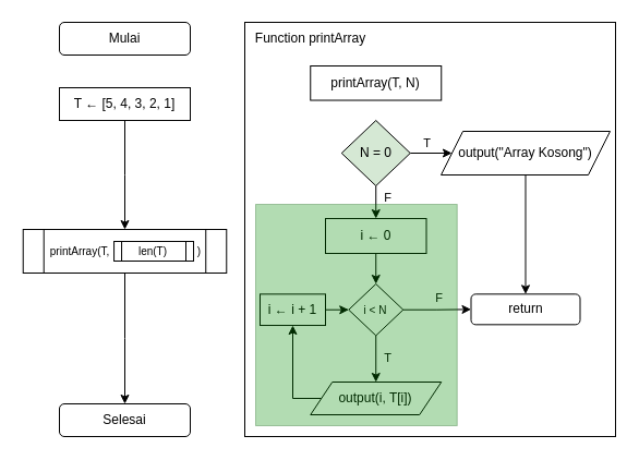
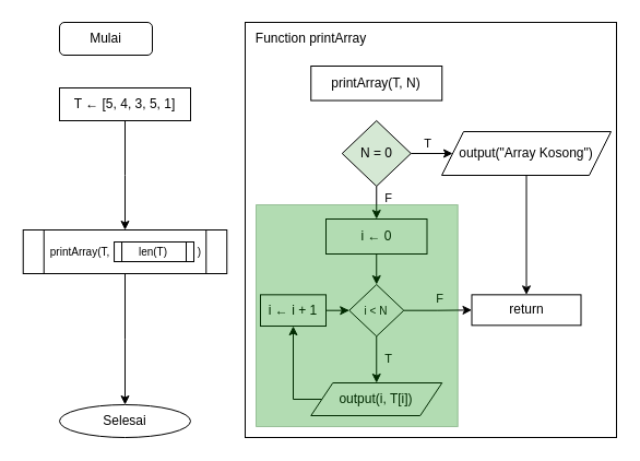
- <mxCell id="2" value="Mulai" style="rounded=1;whiteSpace=wrap;html=1;" parent="1" vertex="1"><mxGeometry x="54" y="20" width="120" height="30" as="geometry" /></mxCell>
+ <mxCell id="2" value="Mulai" style="rounded=1;whiteSpace=wrap;html=1;" parent="1" vertex="1"><mxGeometry x="54" y="20" width="85" height="30" as="geometry" /></mxCell>
- <mxCell id="5" value="T ←&amp;nbsp;[5, 4, 3, 2, 1]" style="rounded=0;whiteSpace=wrap;html=1;" vertex="1" parent="1"><mxGeometry x="54" y="80" width="120" height="30" as="geometry" /></mxCell>
+ <mxCell id="5" value="T ←&amp;nbsp;[5, 4, 3, 5, 1]" style="rounded=0;whiteSpace=wrap;html=1;" vertex="1" parent="1"><mxGeometry x="54" y="80" width="120" height="30" as="geometry" /></mxCell>
- <mxCell id="19" value="return" style="rounded=1;whiteSpace=wrap;html=1;" vertex="1" parent="6"><mxGeometry x="207.5" y="249.34" width="100" height="28" as="geometry" /></mxCell>
+ <mxCell id="19" value="return" style="whiteSpace=wrap;html=1;rounded=0;" vertex="1" parent="6"><mxGeometry x="207.5" y="249.34" width="100" height="28" as="geometry" /></mxCell>
- <mxCell id="3" value="Selesai" style="rounded=1;whiteSpace=wrap;html=1;" parent="1" vertex="1"><mxGeometry x="54" y="370" width="120" height="30" as="geometry" /></mxCell>
+ <mxCell id="3" value="Selesai" style="ellipse;whiteSpace=wrap;html=1;" parent="1" vertex="1"><mxGeometry x="54" y="370" width="120" height="30" as="geometry" /></mxCell>
